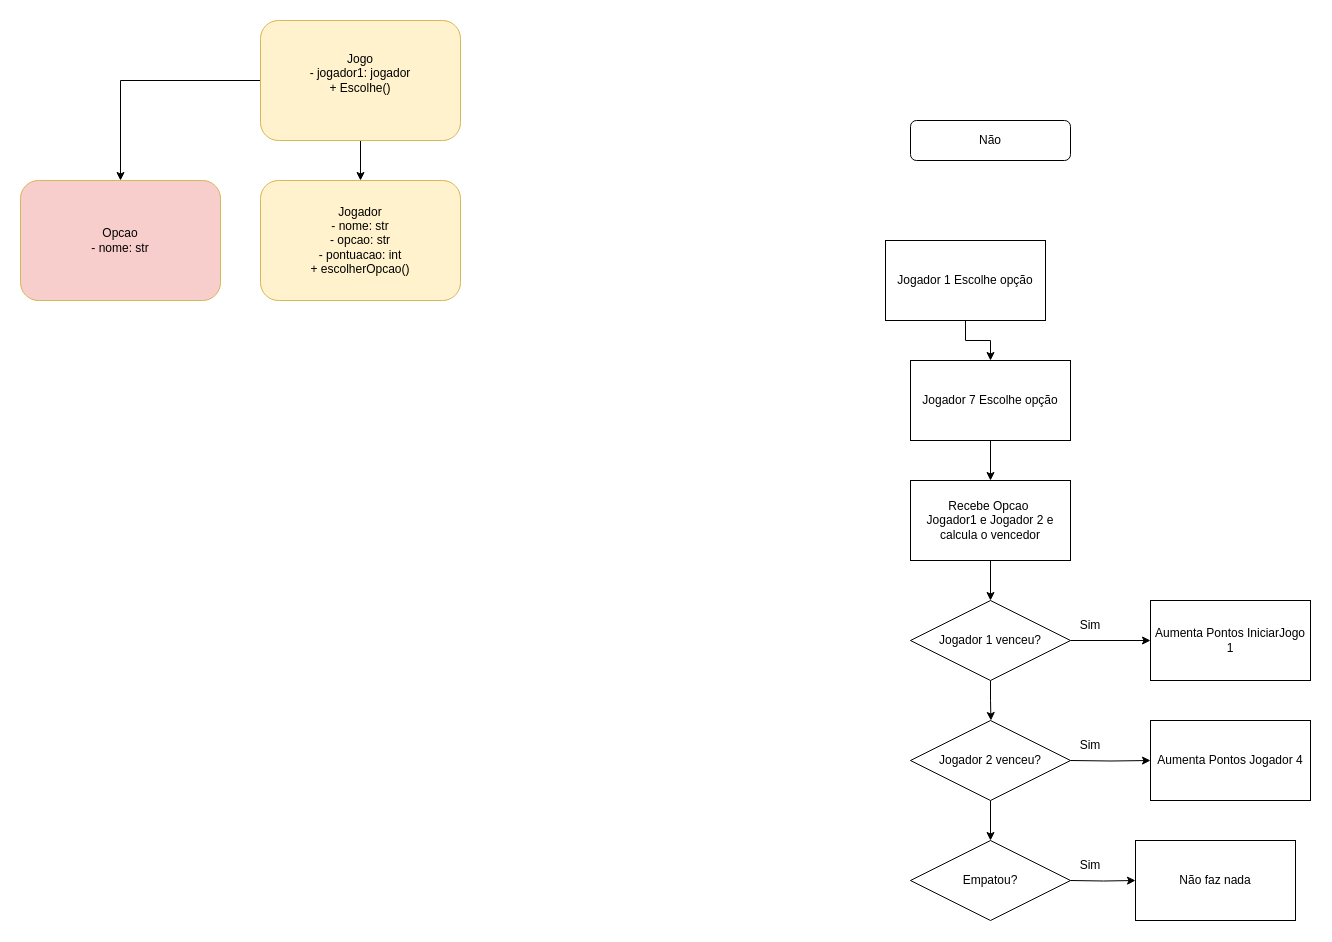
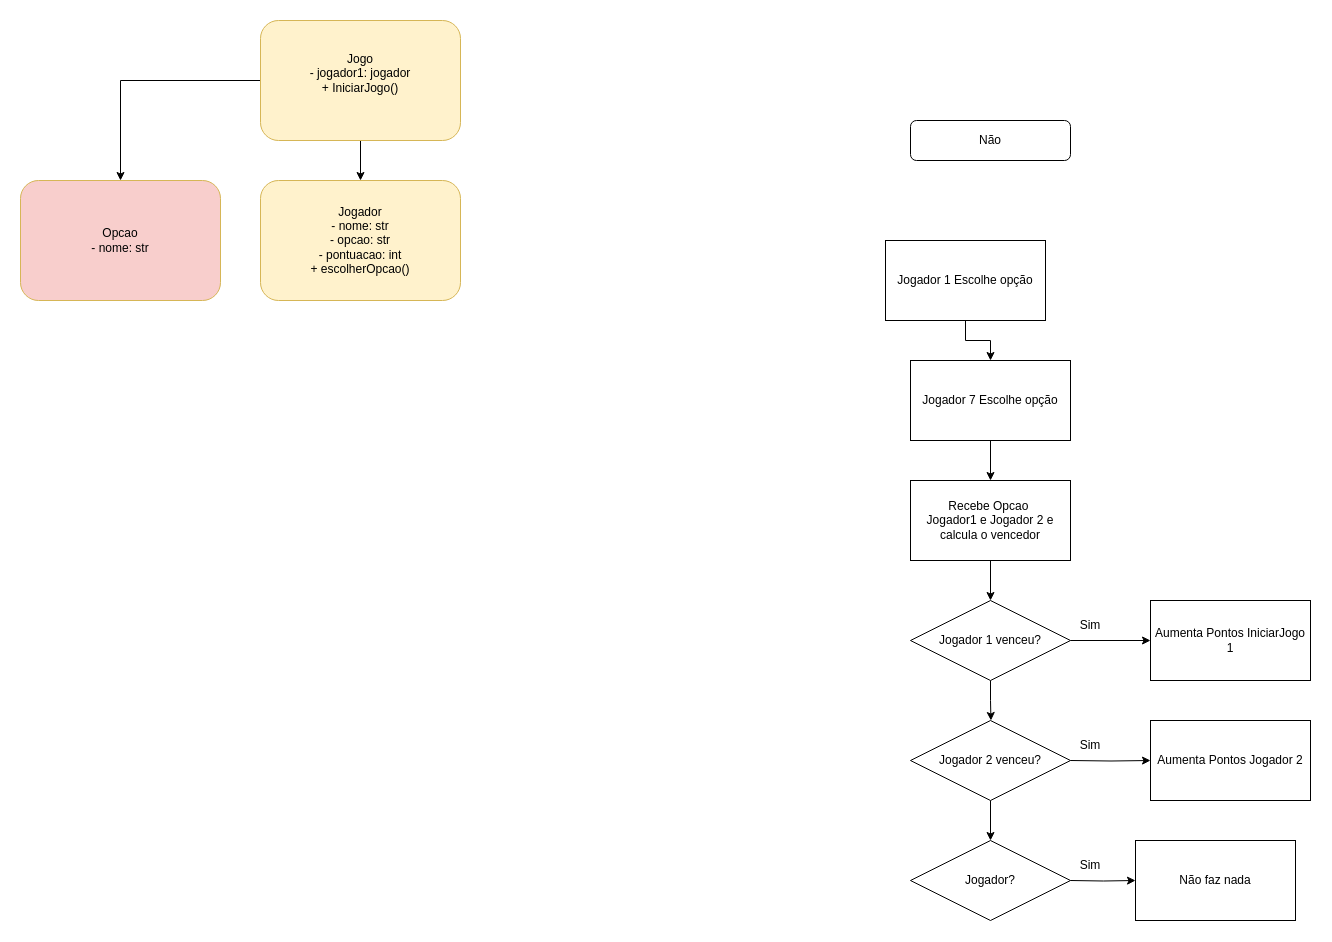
- <mxCell id="4" value="Jogo&lt;div&gt;- jogador1: jogador&lt;/div&gt;&lt;div&gt;+ Escolhe()&lt;/div&gt;&lt;div&gt;&lt;br&gt;&lt;/div&gt;" style="rounded=1;whiteSpace=wrap;html=1;fillColor=#fff2cc;strokeColor=#d6b656;" vertex="1" parent="1"><mxGeometry x="260" y="20" width="200" height="120" as="geometry" /></mxCell>
+ <mxCell id="4" value="Jogo&lt;div&gt;- jogador1: jogador&lt;/div&gt;&lt;div&gt;+ IniciarJogo()&lt;/div&gt;&lt;div&gt;&lt;br&gt;&lt;/div&gt;" style="rounded=1;whiteSpace=wrap;html=1;fillColor=#fff2cc;strokeColor=#d6b656;" vertex="1" parent="1"><mxGeometry x="260" y="20" width="200" height="120" as="geometry" /></mxCell>
- <mxCell id="19" value="Aumenta Pontos Jogador 4" style="rounded=0;whiteSpace=wrap;html=1;" vertex="1" parent="1"><mxGeometry x="1150" y="720" width="160" height="80" as="geometry" /></mxCell>
+ <mxCell id="19" value="Aumenta Pontos Jogador 2" style="rounded=0;whiteSpace=wrap;html=1;" vertex="1" parent="1"><mxGeometry x="1150" y="720" width="160" height="80" as="geometry" /></mxCell>
- <mxCell id="20" value="Empatou?" style="rhombus;whiteSpace=wrap;html=1;" vertex="1" parent="1"><mxGeometry x="910" y="840" width="160" height="80" as="geometry" /></mxCell>
+ <mxCell id="20" value="Jogador?" style="rhombus;whiteSpace=wrap;html=1;" vertex="1" parent="1"><mxGeometry x="910" y="840" width="160" height="80" as="geometry" /></mxCell>
